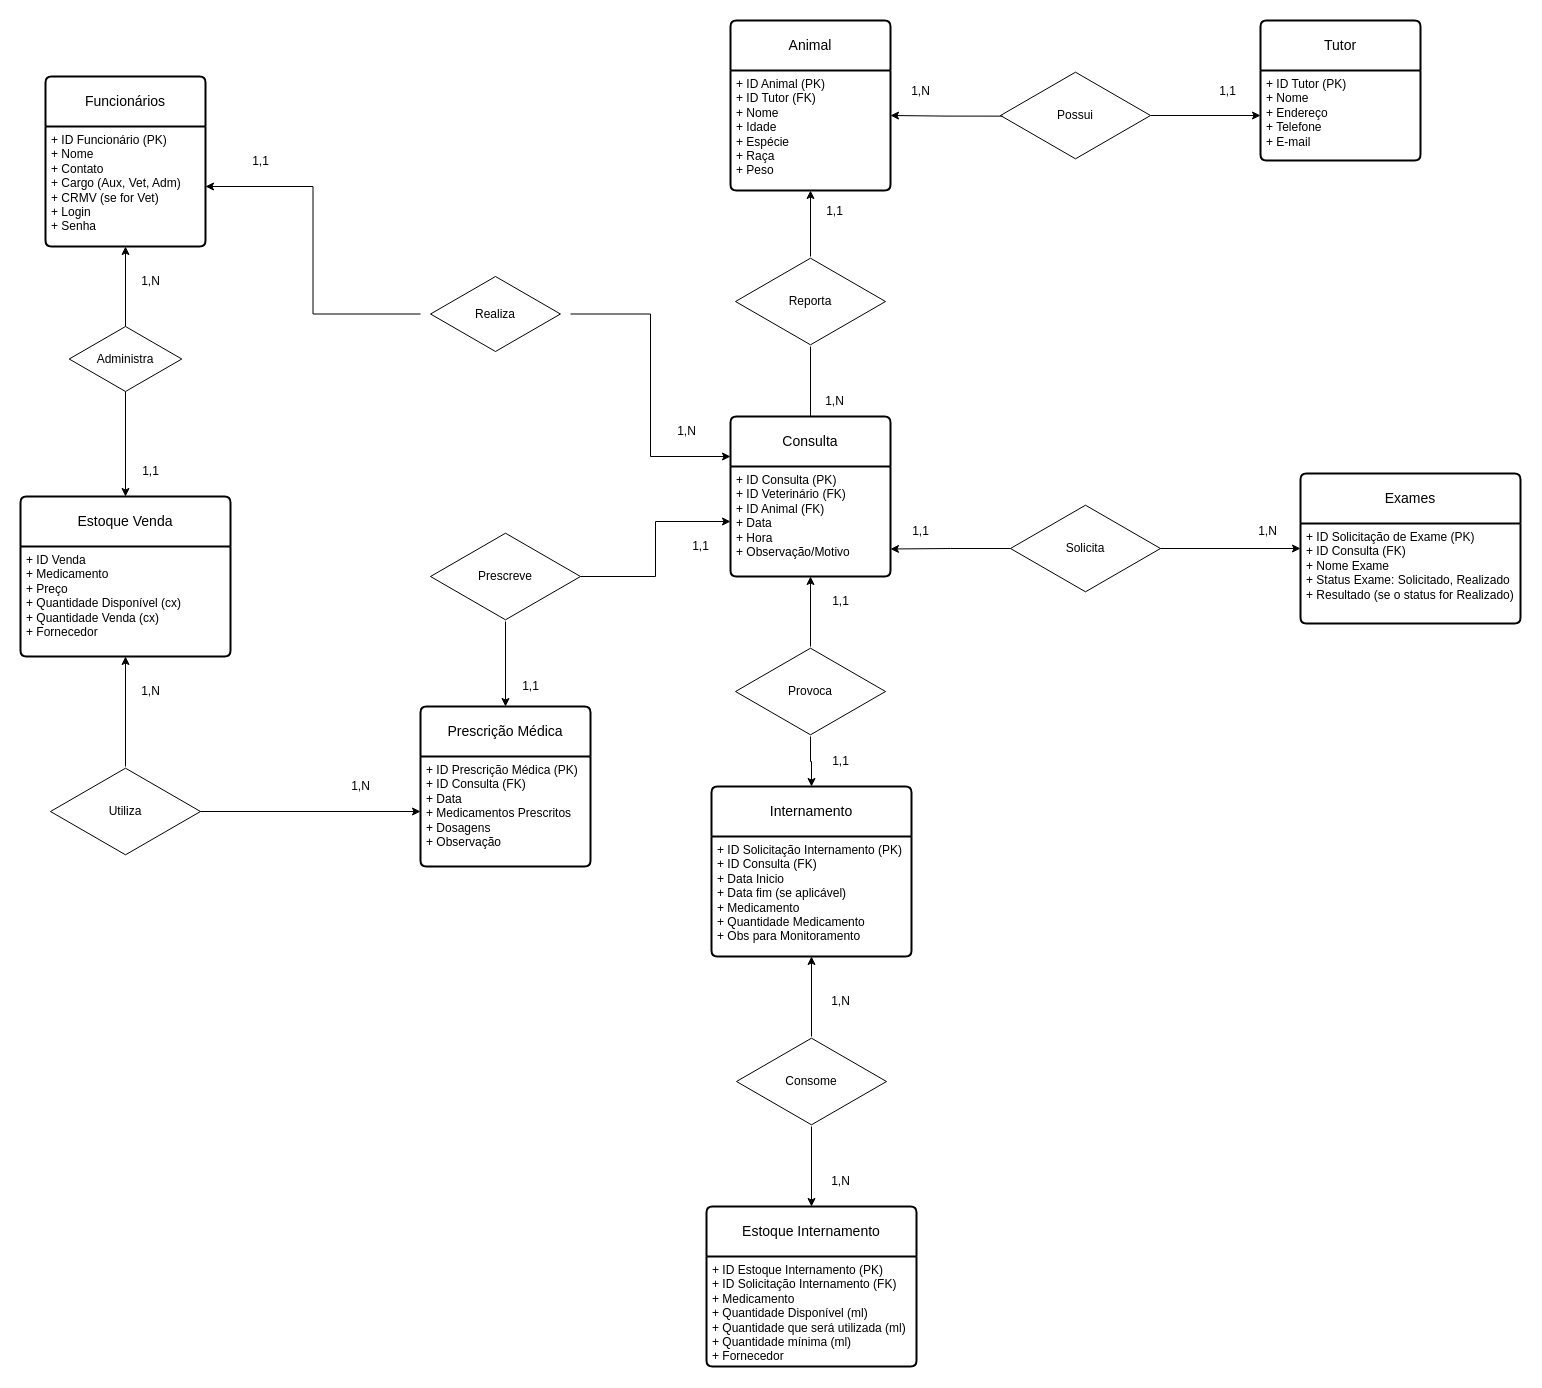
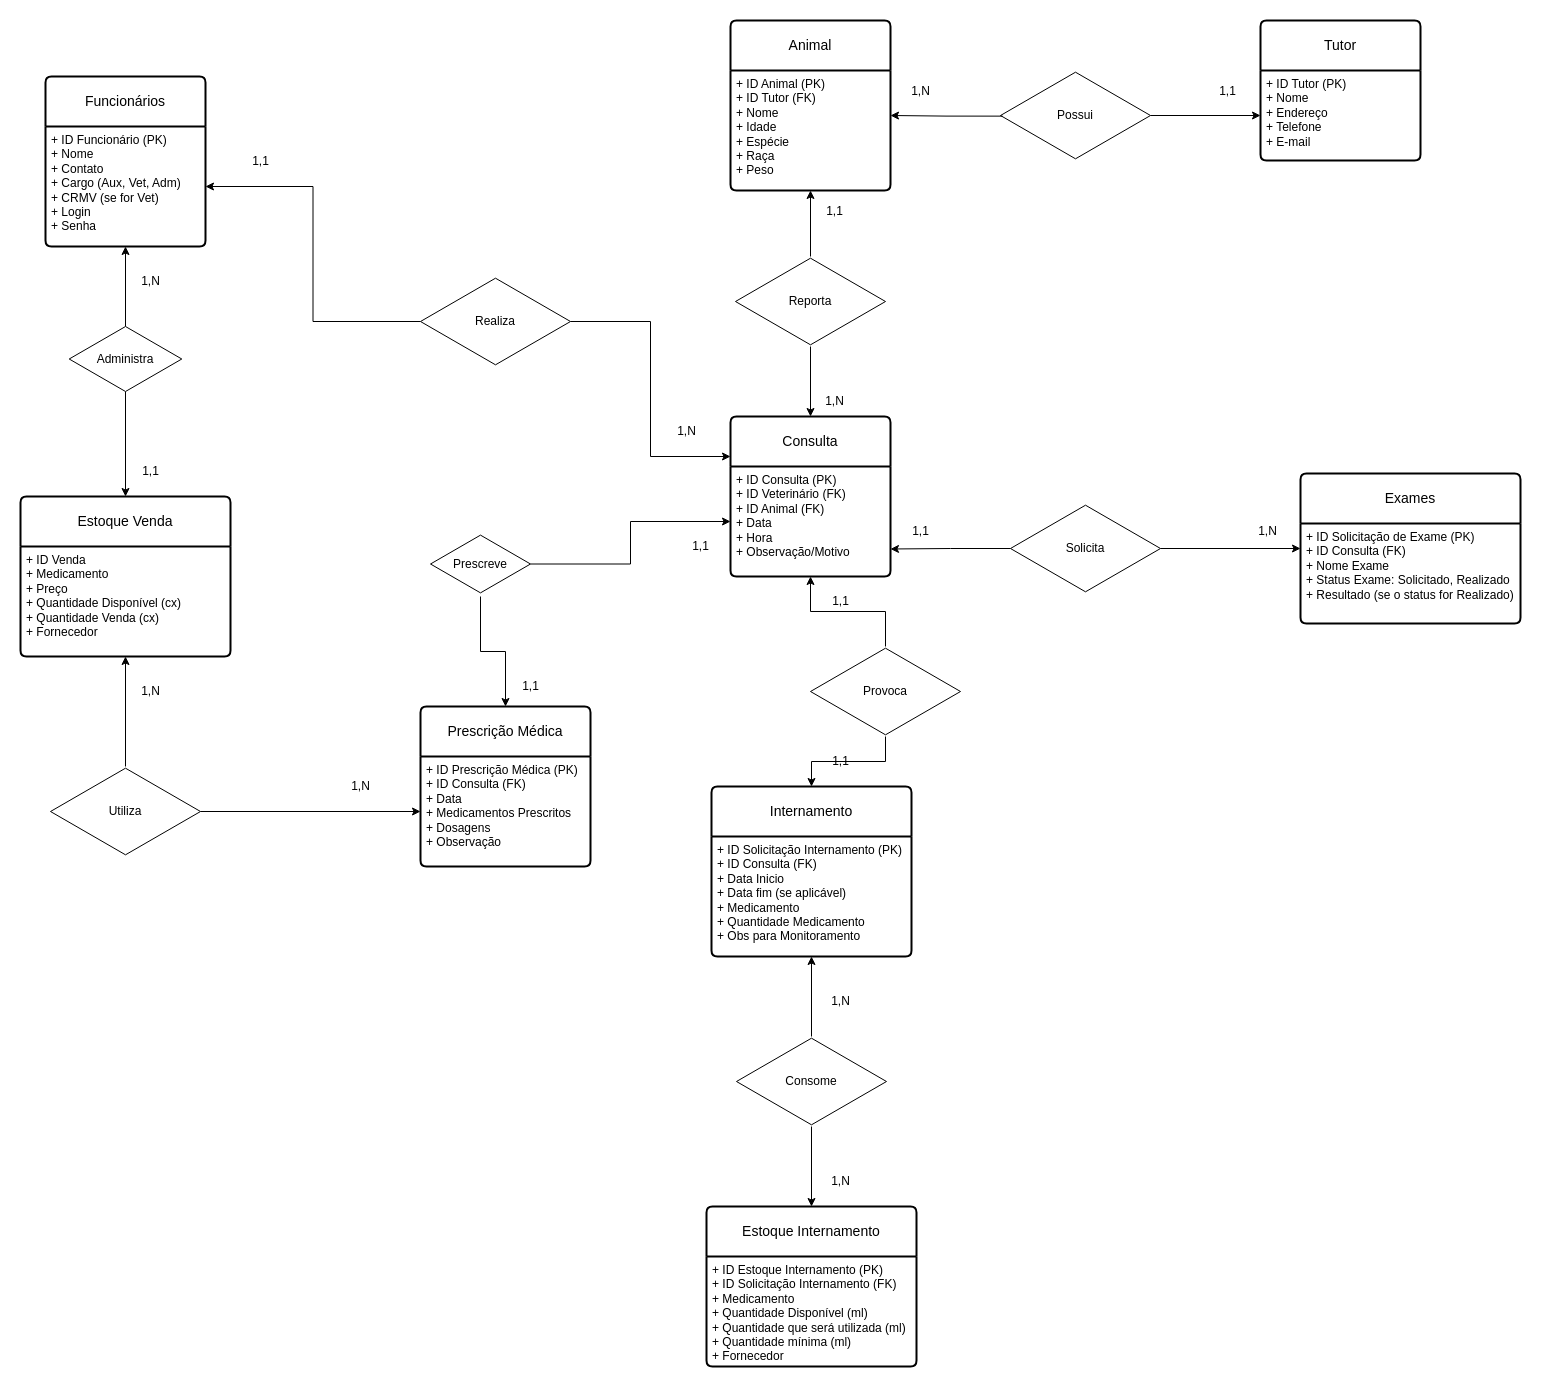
- <mxCell id="36" value="Realiza" style="html=1;whiteSpace=wrap;aspect=fixed;shape=isoRectangle;" vertex="1" parent="1"><mxGeometry x="420" y="276" width="150" height="75" as="geometry" /></mxCell>
+ <mxCell id="36" value="Realiza" style="html=1;whiteSpace=wrap;aspect=fixed;shape=isoRectangle;" vertex="1" parent="1"><mxGeometry y="276" width="150" height="90" as="geometry" x="420" /></mxCell>
- <mxCell id="44" style="edgeStyle=orthogonalEdgeStyle;rounded=0;orthogonalLoop=1;jettySize=auto;html=1;endArrow=none;" edge="1" parent="1" source="45" target="8"><mxGeometry relative="1" as="geometry" /></mxCell>
+ <mxCell id="44" style="edgeStyle=orthogonalEdgeStyle;rounded=0;orthogonalLoop=1;jettySize=auto;html=1;" edge="1" parent="1" source="45" target="8"><mxGeometry relative="1" as="geometry" /></mxCell>
- <mxCell id="39" value="Prescreve" style="html=1;whiteSpace=wrap;aspect=fixed;shape=isoRectangle;" vertex="1" parent="1"><mxGeometry x="430" y="531" width="150" height="90" as="geometry" /></mxCell>
+ <mxCell id="39" value="Prescreve" style="html=1;whiteSpace=wrap;aspect=fixed;shape=isoRectangle;" vertex="1" parent="1"><mxGeometry x="430" y="531" width="100" height="65" as="geometry" /></mxCell>
- <mxCell id="42" value="Provoca" style="html=1;whiteSpace=wrap;aspect=fixed;shape=isoRectangle;" vertex="1" parent="1"><mxGeometry x="735" y="646" width="150" height="90" as="geometry" /></mxCell>
+ <mxCell id="42" value="Provoca" style="html=1;whiteSpace=wrap;aspect=fixed;shape=isoRectangle;" vertex="1" parent="1"><mxGeometry x="810" y="646" width="150" height="90" as="geometry" /></mxCell>
